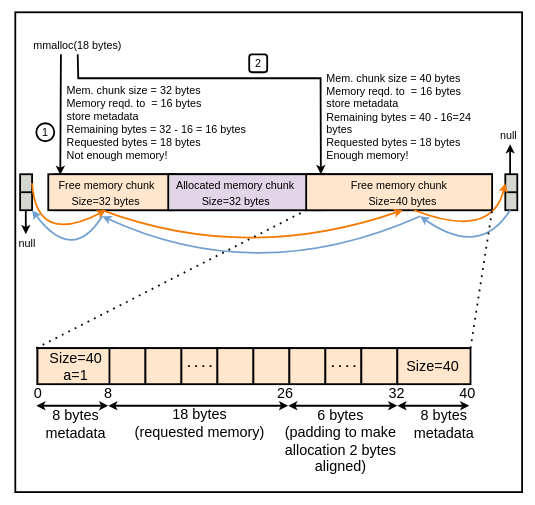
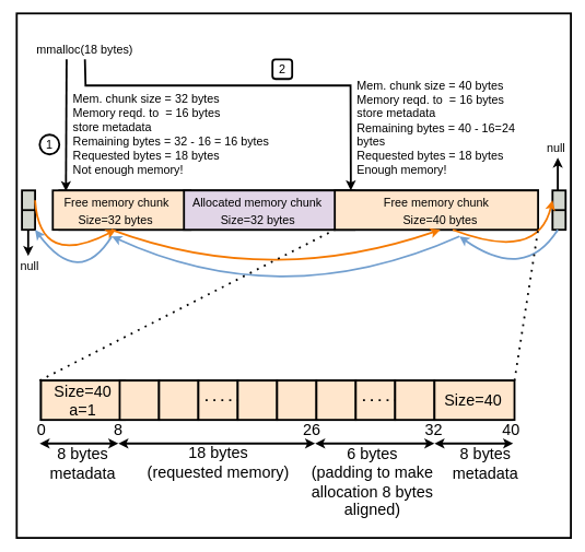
- <mxCell id="59" value="&lt;div&gt;&lt;font style=&quot;font-size: 24px;&quot;&gt;6 bytes&lt;br&gt;&lt;/font&gt;&lt;/div&gt;&lt;div&gt;&lt;font style=&quot;font-size: 24px;&quot;&gt;(padding to make&lt;/font&gt;&lt;/div&gt;&lt;div&gt;&lt;font style=&quot;font-size: 24px;&quot;&gt;allocation 2 bytes&lt;/font&gt;&lt;/div&gt;&lt;div&gt;&lt;font style=&quot;font-size: 24px;&quot;&gt;aligned)&lt;br&gt;&lt;/font&gt;&lt;/div&gt;" style="text;html=1;strokeColor=none;fillColor=none;align=center;verticalAlign=middle;whiteSpace=wrap;rounded=0;" parent="1" vertex="1"><mxGeometry x="430" y="720" width="275" height="30" as="geometry" /></mxCell>
+ <mxCell id="59" value="&lt;div&gt;&lt;font style=&quot;font-size: 24px;&quot;&gt;6 bytes&lt;br&gt;&lt;/font&gt;&lt;/div&gt;&lt;div&gt;&lt;font style=&quot;font-size: 24px;&quot;&gt;(padding to make&lt;/font&gt;&lt;/div&gt;&lt;div&gt;&lt;font style=&quot;font-size: 24px;&quot;&gt;allocation 8 bytes&lt;/font&gt;&lt;/div&gt;&lt;div&gt;&lt;font style=&quot;font-size: 24px;&quot;&gt;aligned)&lt;br&gt;&lt;/font&gt;&lt;/div&gt;" style="text;html=1;strokeColor=none;fillColor=none;align=center;verticalAlign=middle;whiteSpace=wrap;rounded=0;" parent="1" vertex="1"><mxGeometry x="430" y="720" width="275" height="30" as="geometry" /></mxCell>
